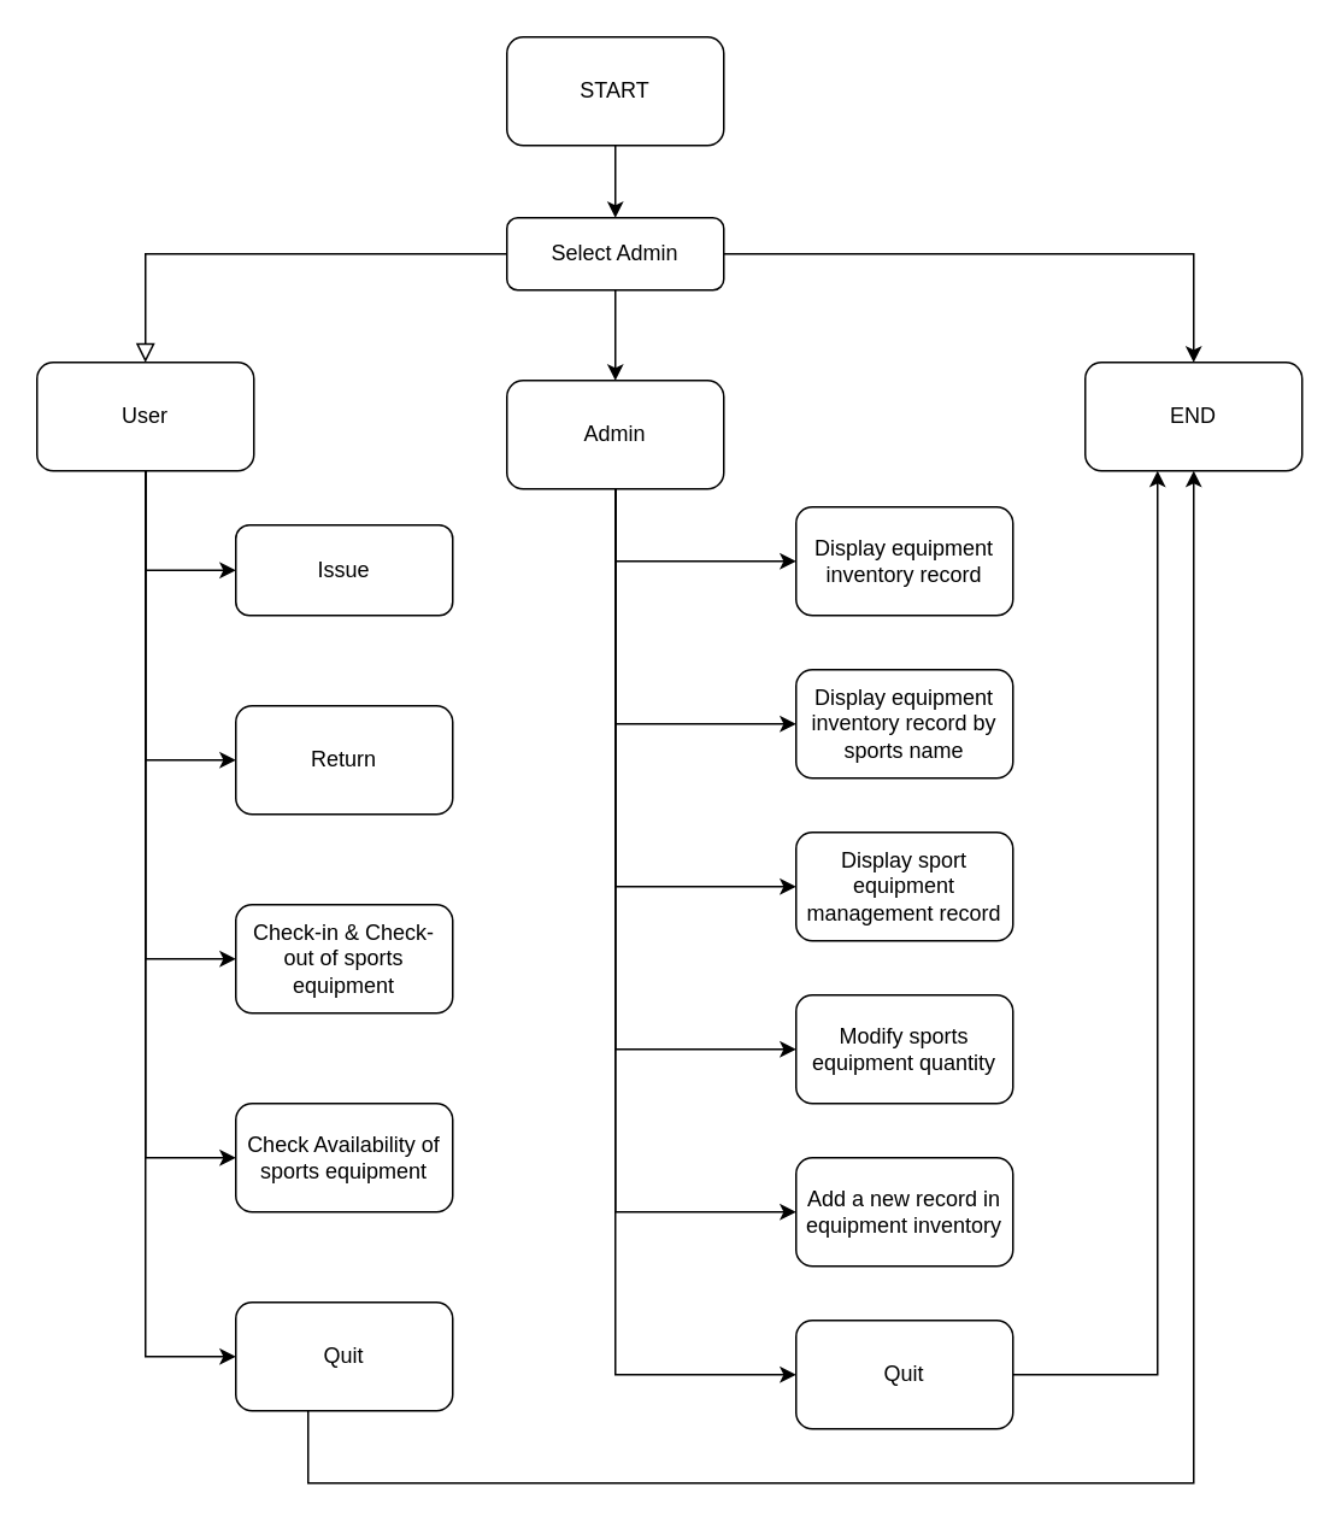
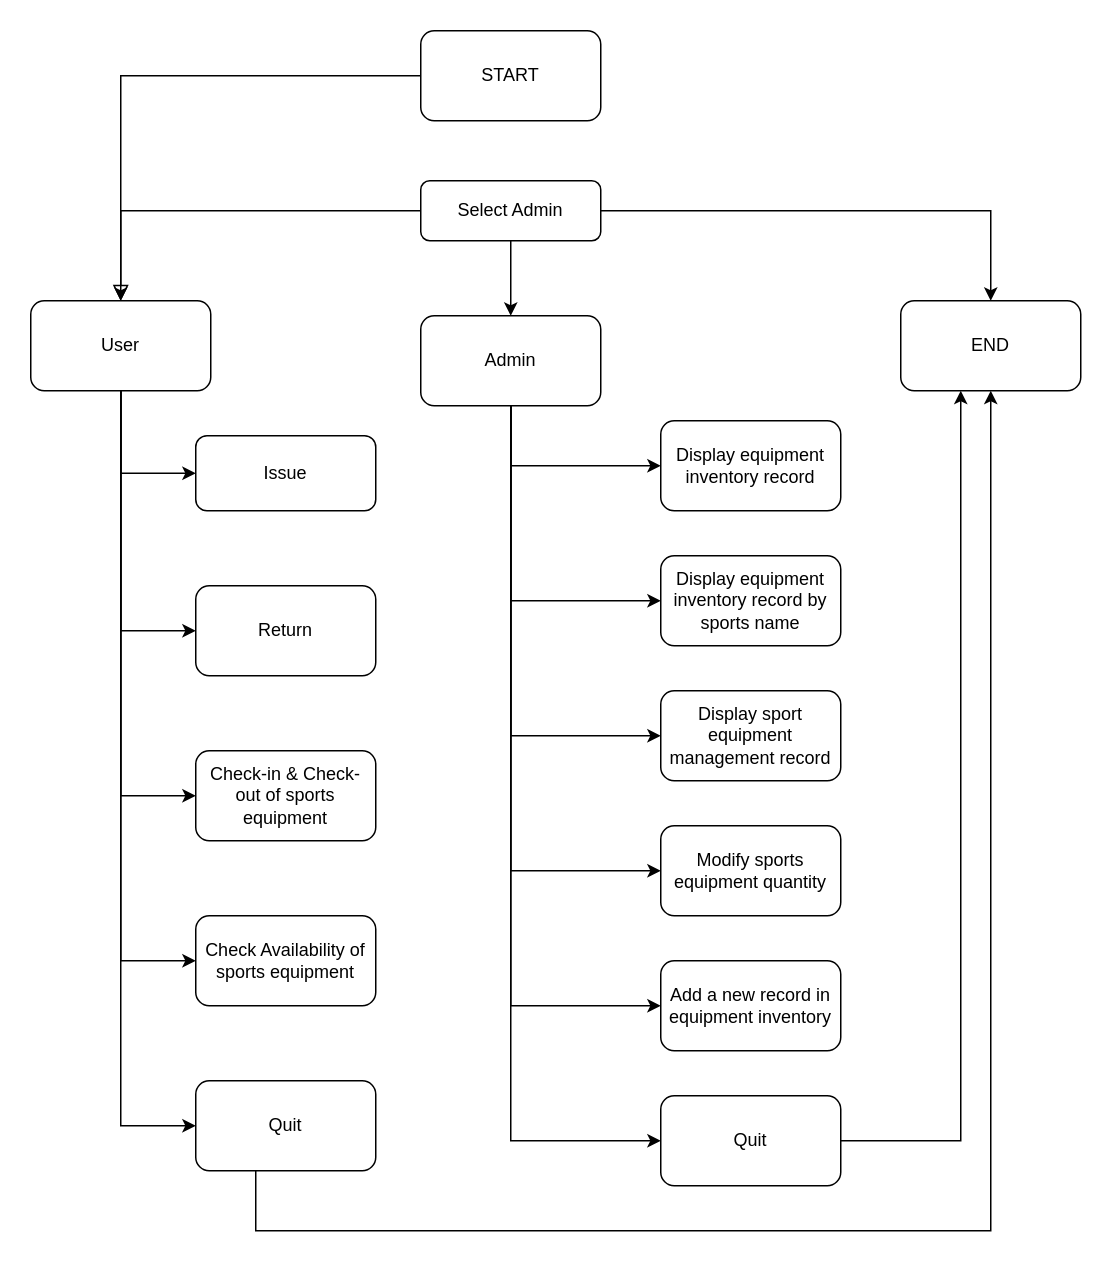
- <mxCell id="33" style="edgeStyle=orthogonalEdgeStyle;rounded=0;orthogonalLoop=1;jettySize=auto;html=1;" edge="1" parent="1" source="34" target="5"><mxGeometry relative="1" as="geometry" /></mxCell>
+ <mxCell id="33" style="edgeStyle=orthogonalEdgeStyle;rounded=0;orthogonalLoop=1;jettySize=auto;html=1;" edge="1" parent="1" source="34" target="11"><mxGeometry relative="1" as="geometry" /></mxCell>
